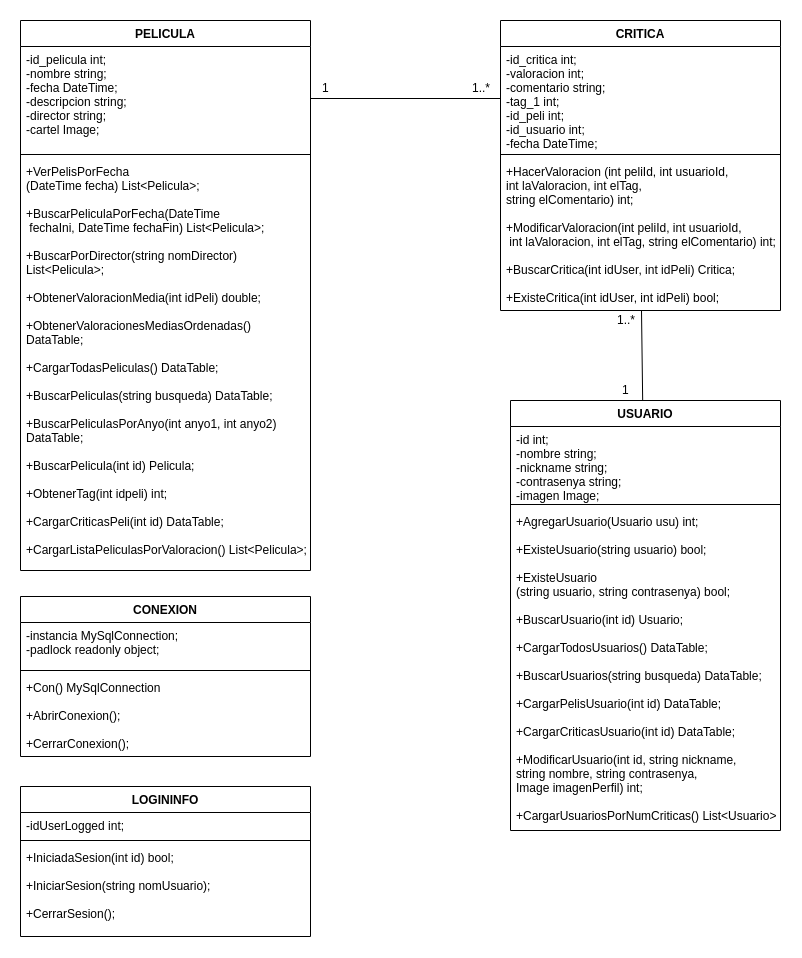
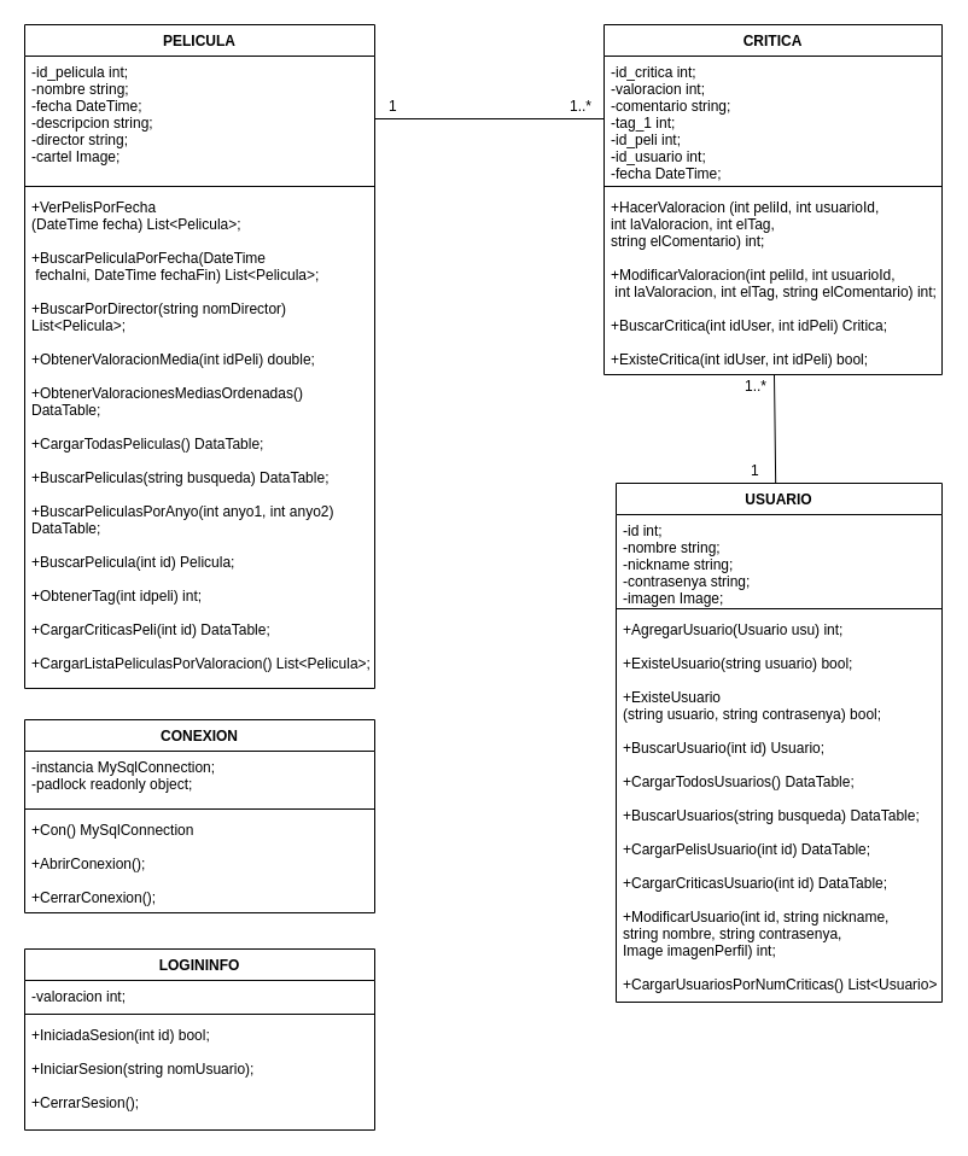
- <mxCell id="19" value="-idUserLogged int;" style="text;strokeColor=none;fillColor=none;align=left;verticalAlign=top;spacingLeft=4;spacingRight=4;overflow=hidden;rotatable=0;points=[[0,0.5],[1,0.5]];portConstraint=eastwest;" parent="18" vertex="1"><mxGeometry y="26" width="290" height="24" as="geometry" /></mxCell>
+ <mxCell id="19" value="-valoracion int;" style="text;strokeColor=none;fillColor=none;align=left;verticalAlign=top;spacingLeft=4;spacingRight=4;overflow=hidden;rotatable=0;points=[[0,0.5],[1,0.5]];portConstraint=eastwest;" parent="18" vertex="1"><mxGeometry y="26" width="290" height="24" as="geometry" /></mxCell>
